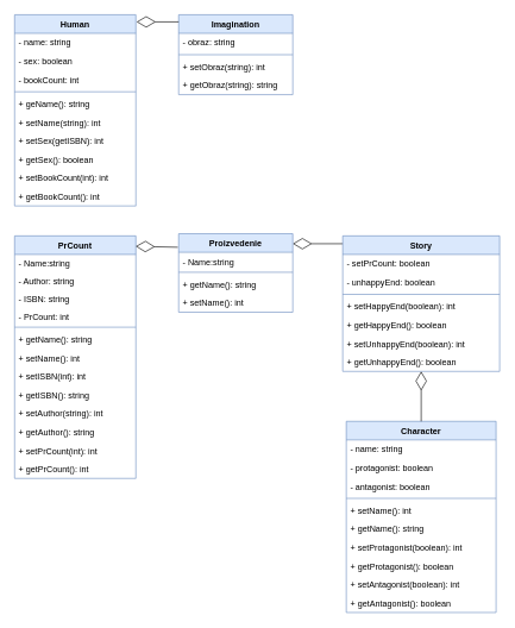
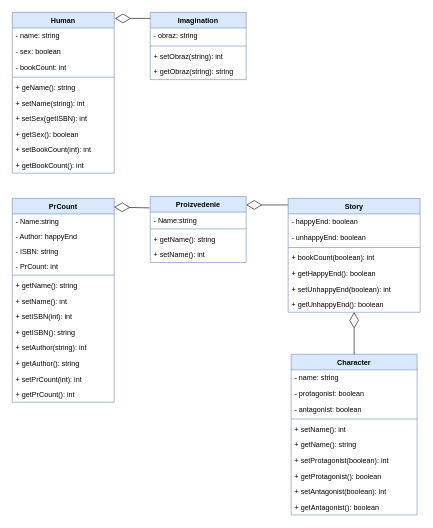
- <mxCell id="30" value="- setPrCount: boolean" style="text;strokeColor=none;fillColor=none;align=left;verticalAlign=top;spacingLeft=4;spacingRight=4;overflow=hidden;rotatable=0;points=[[0,0.5],[1,0.5]];portConstraint=eastwest;" vertex="1" parent="29"><mxGeometry y="26" width="220" height="26" as="geometry" /></mxCell>
+ <mxCell id="30" value="- happyEnd: boolean" style="text;strokeColor=none;fillColor=none;align=left;verticalAlign=top;spacingLeft=4;spacingRight=4;overflow=hidden;rotatable=0;points=[[0,0.5],[1,0.5]];portConstraint=eastwest;" vertex="1" parent="29"><mxGeometry y="26" width="220" height="26" as="geometry" /></mxCell>
- <mxCell id="15" value="- Author: string" style="text;strokeColor=none;fillColor=none;align=left;verticalAlign=top;spacingLeft=4;spacingRight=4;overflow=hidden;rotatable=0;points=[[0,0.5],[1,0.5]];portConstraint=eastwest;" parent="13" vertex="1"><mxGeometry y="50" width="170" height="26" as="geometry" /></mxCell>
+ <mxCell id="15" value="- Author: happyEnd" style="text;strokeColor=none;fillColor=none;align=left;verticalAlign=top;spacingLeft=4;spacingRight=4;overflow=hidden;rotatable=0;points=[[0,0.5],[1,0.5]];portConstraint=eastwest;" parent="13" vertex="1"><mxGeometry y="50" width="170" height="26" as="geometry" /></mxCell>
- <mxCell id="33" value="+ setHappyEnd(boolean): int" style="text;strokeColor=none;fillColor=none;align=left;verticalAlign=top;spacingLeft=4;spacingRight=4;overflow=hidden;rotatable=0;points=[[0,0.5],[1,0.5]];portConstraint=eastwest;" vertex="1" parent="29"><mxGeometry y="86" width="220" height="26" as="geometry" /></mxCell>
+ <mxCell id="33" value="+ bookCount(boolean): int" style="text;strokeColor=none;fillColor=none;align=left;verticalAlign=top;spacingLeft=4;spacingRight=4;overflow=hidden;rotatable=0;points=[[0,0.5],[1,0.5]];portConstraint=eastwest;" vertex="1" parent="29"><mxGeometry y="86" width="220" height="26" as="geometry" /></mxCell>
